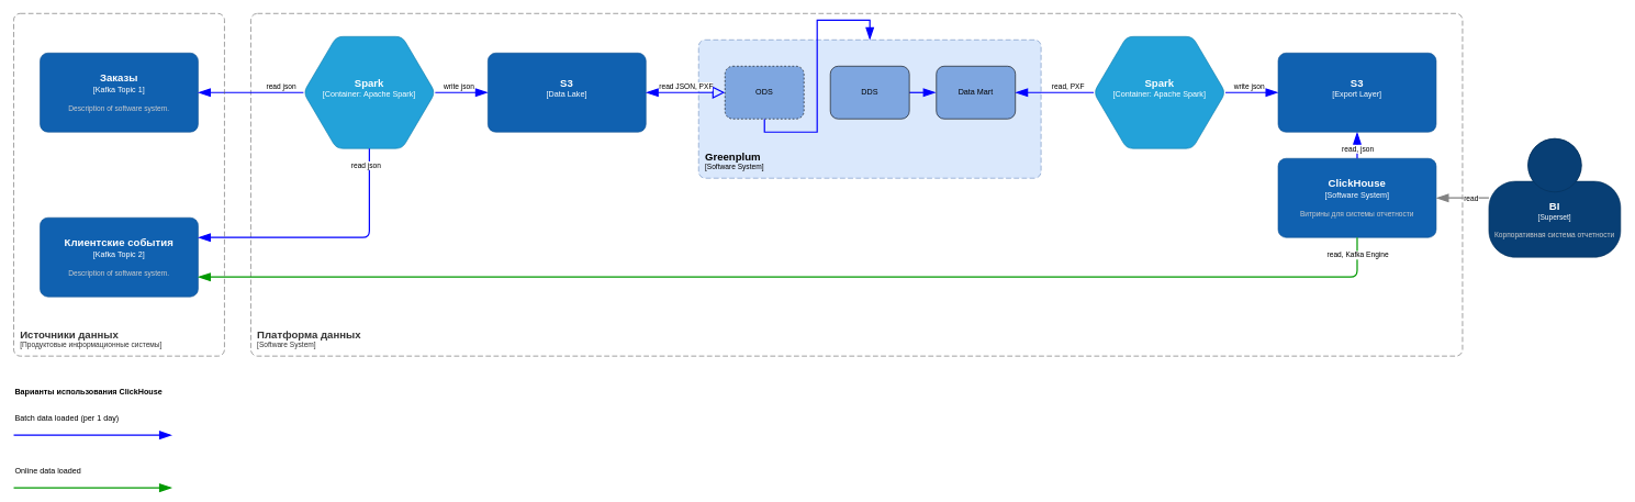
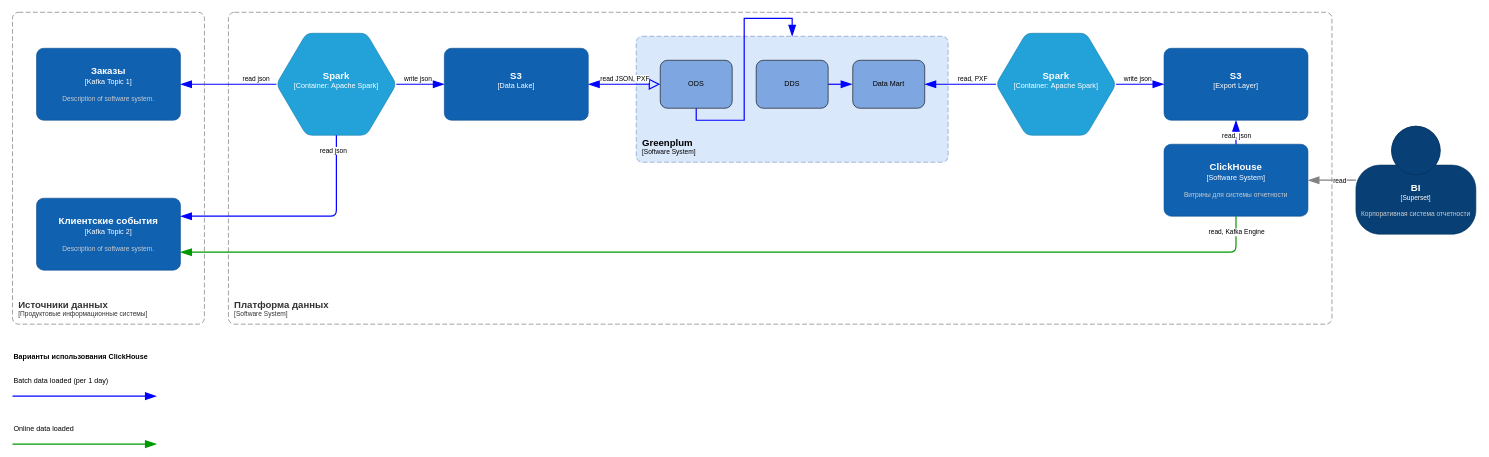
- <mxCell id="18" value="ODS" style="rounded=1;whiteSpace=wrap;html=1;fillColor=#7EA6E0;dashed=1;" parent="1" vertex="1"><mxGeometry x="1100" y="100" width="120" height="80" as="geometry" /></mxCell>
+ <mxCell id="18" value="ODS" style="rounded=1;whiteSpace=wrap;html=1;fillColor=#7EA6E0;" parent="1" vertex="1"><mxGeometry x="1100" y="100" width="120" height="80" as="geometry" /></mxCell>
